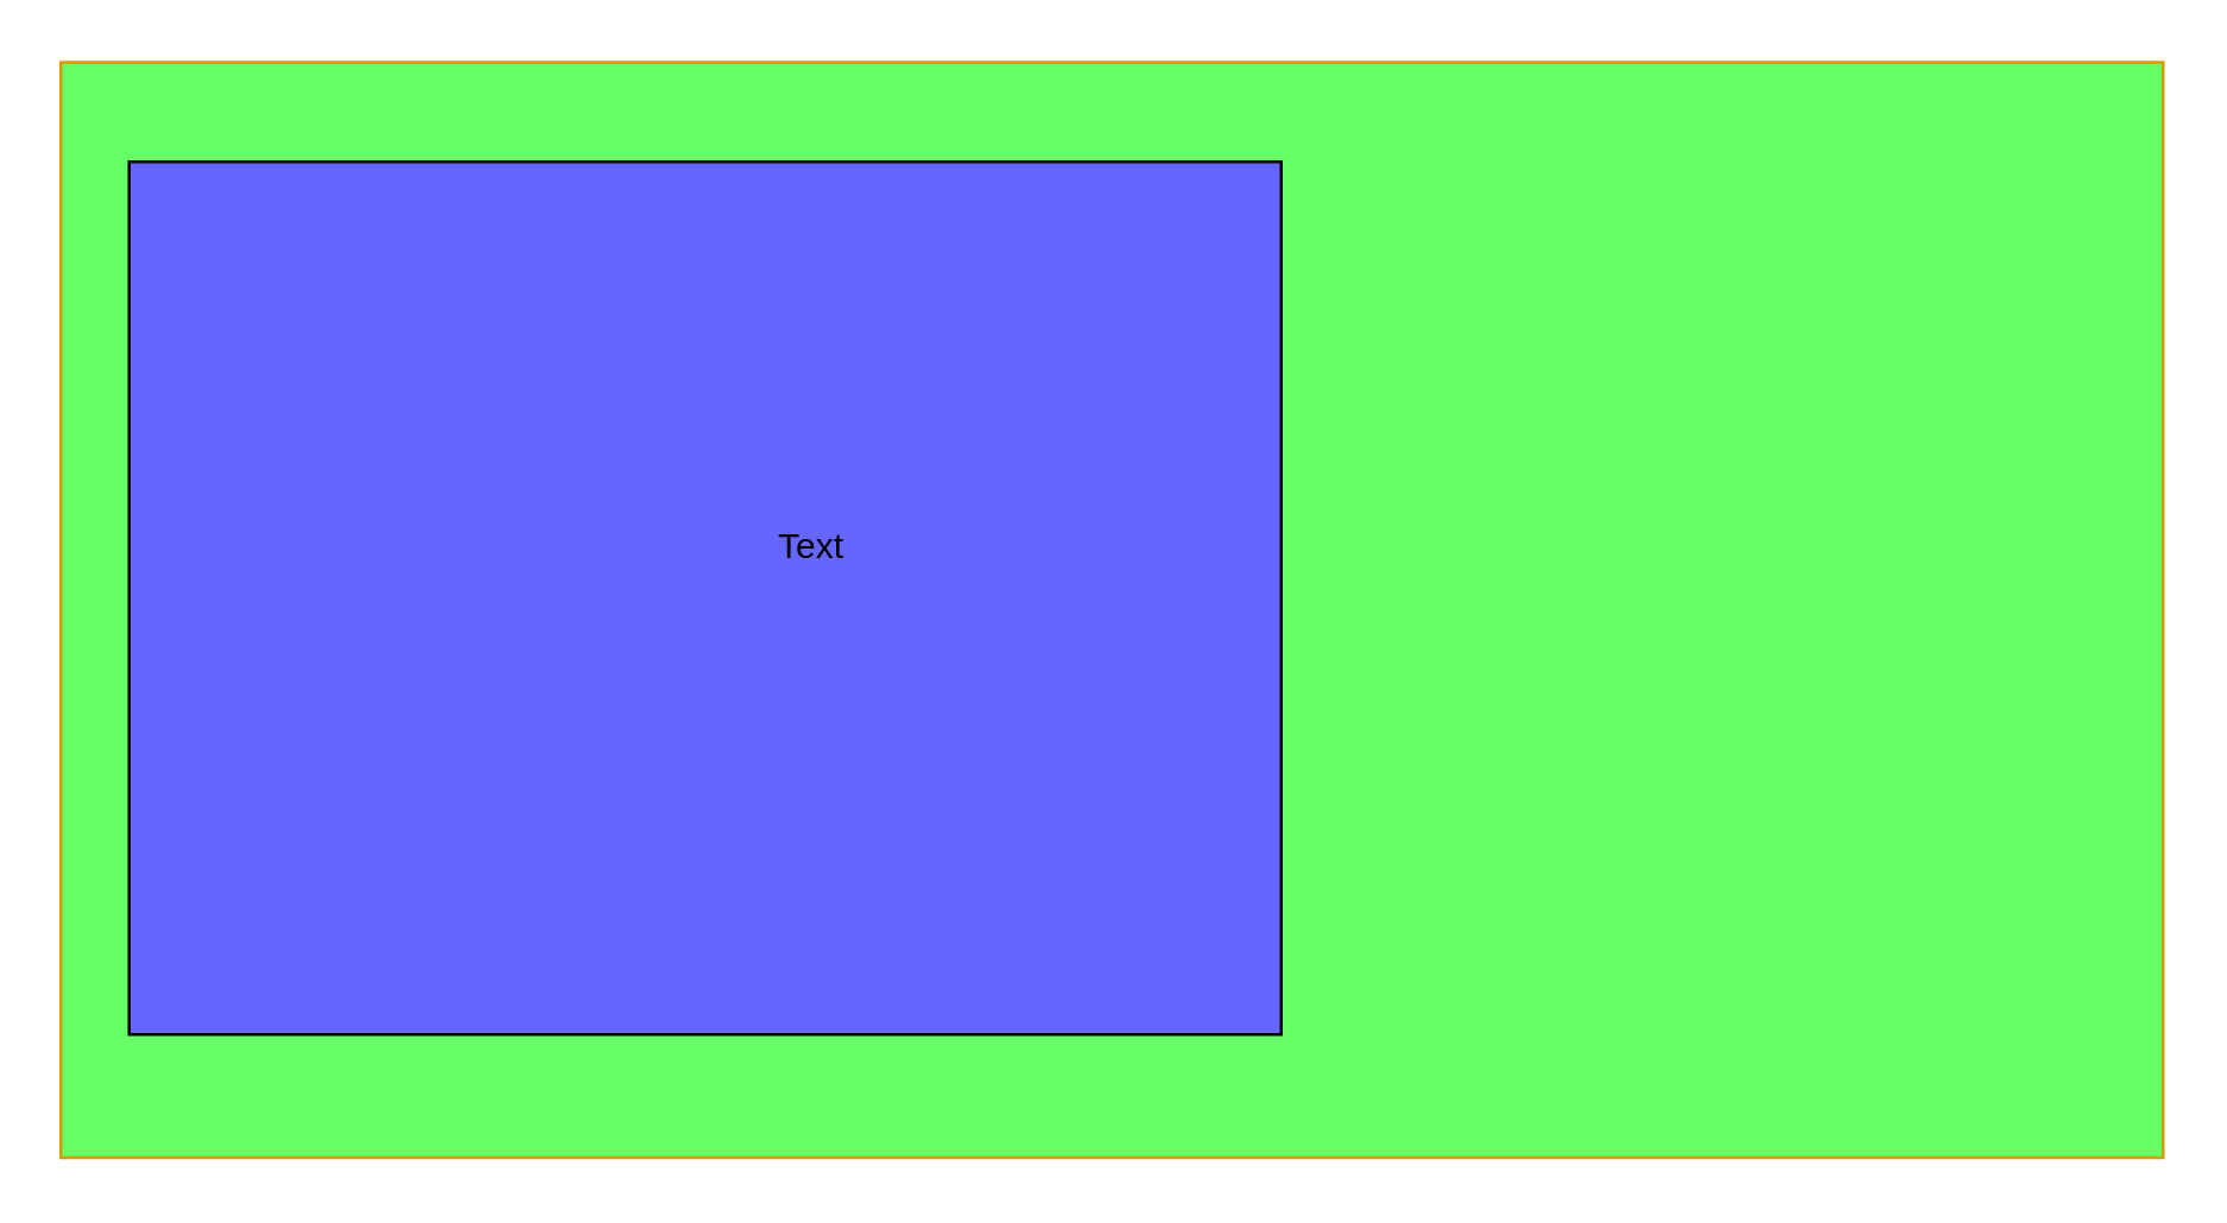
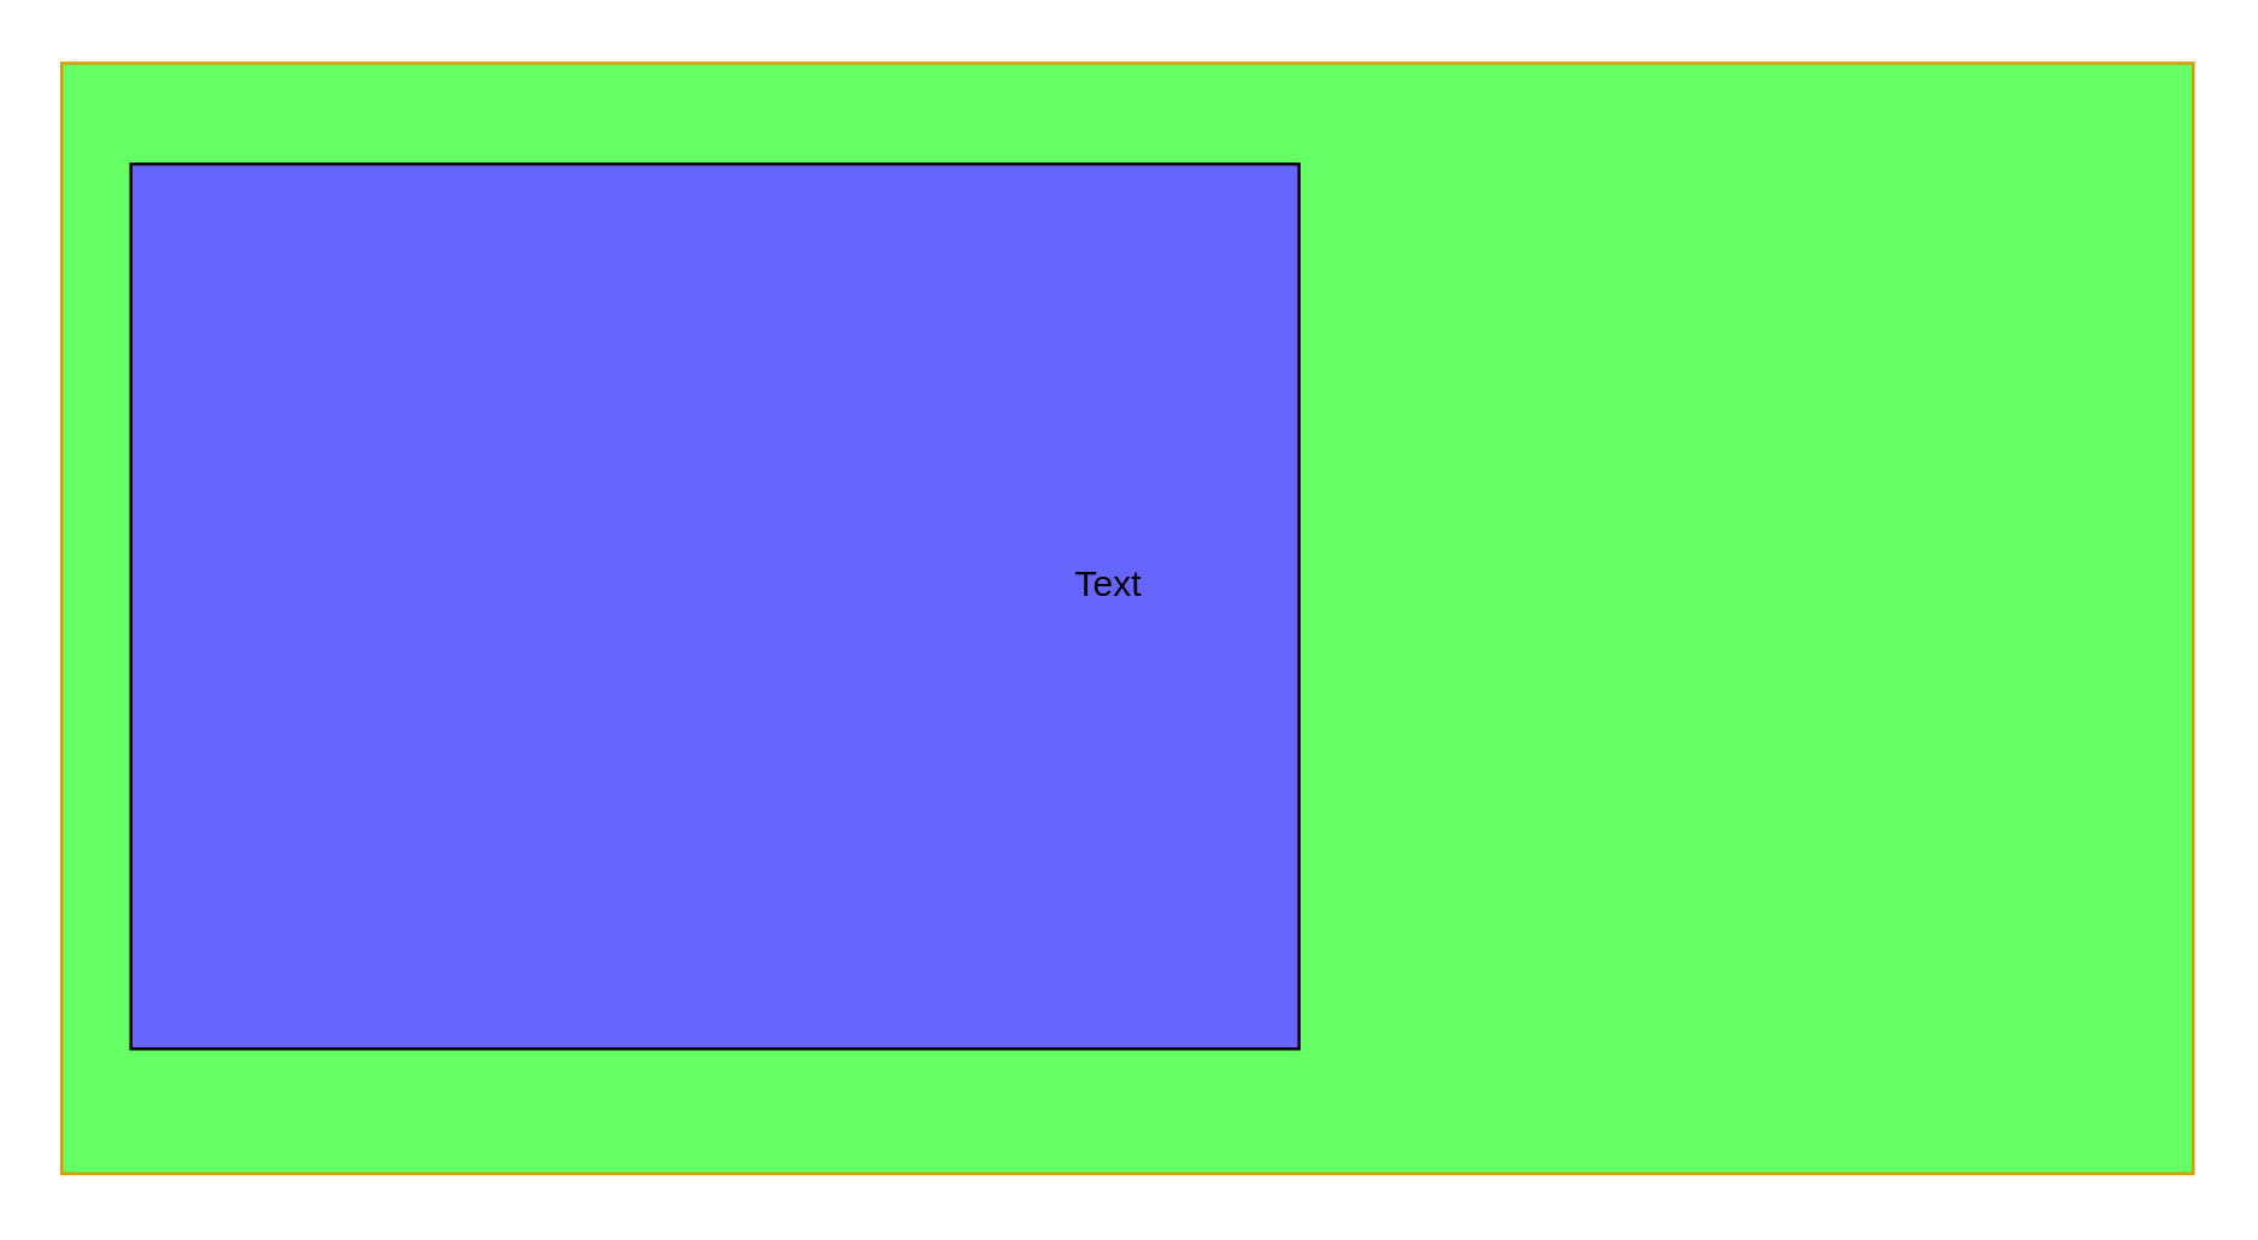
- <mxCell id="4" value="Text" style="text;html=1;strokeColor=none;fillColor=none;align=center;verticalAlign=middle;whiteSpace=wrap;rounded=0;" vertex="1" parent="1"><mxGeometry x="243" y="169" width="60" height="30" as="geometry" /></mxCell>
+ <mxCell id="4" value="Text" style="text;html=1;strokeColor=none;fillColor=none;align=center;verticalAlign=middle;whiteSpace=wrap;rounded=0;" vertex="1" parent="1"><mxGeometry x="338" y="179" width="60" height="30" as="geometry" /></mxCell>
